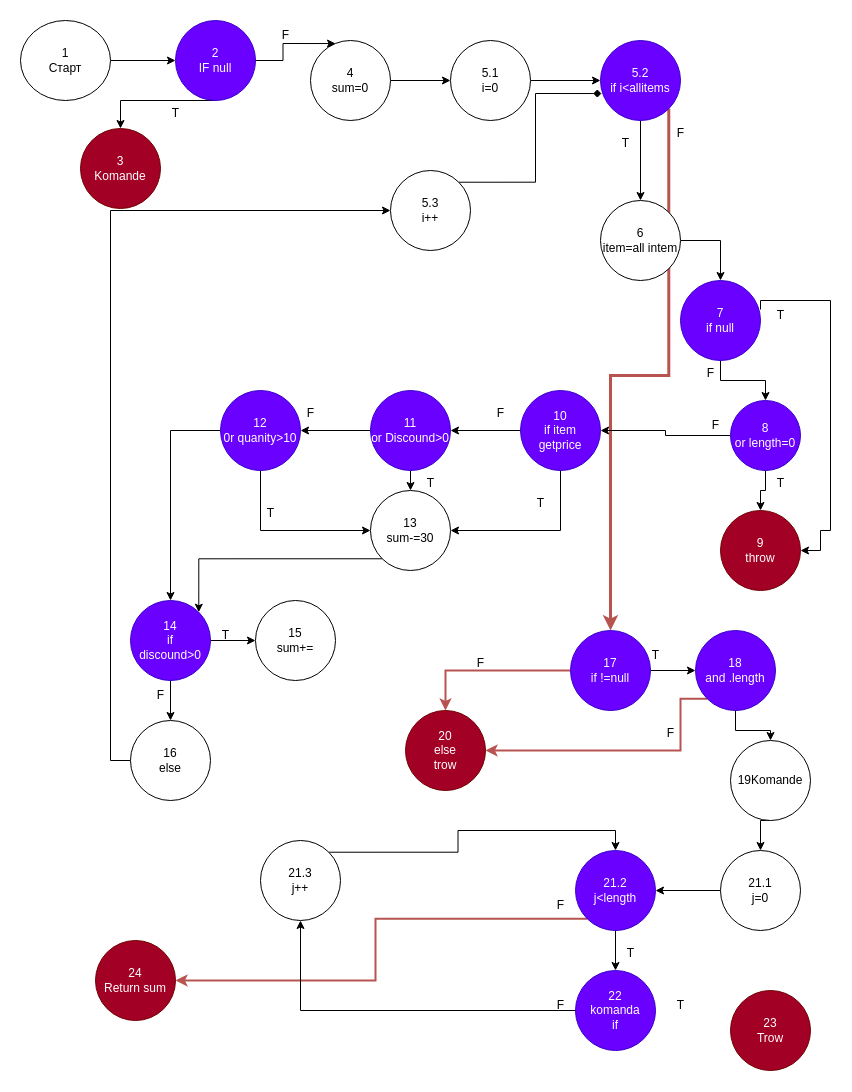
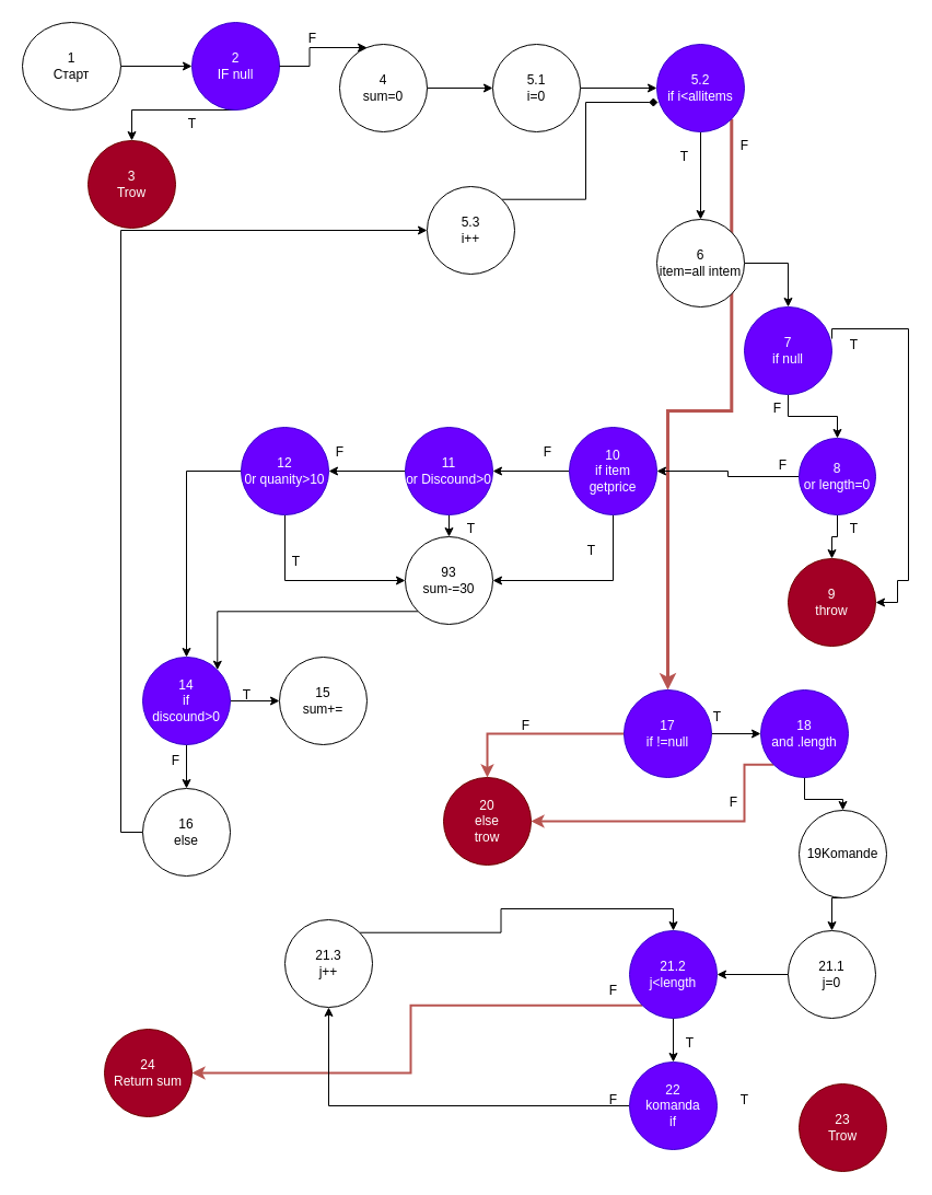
- <mxCell id="6" value="3&lt;div&gt;Komande&lt;/div&gt;" style="ellipse;whiteSpace=wrap;html=1;aspect=fixed;fillColor=#a20025;fontColor=#ffffff;strokeColor=#6F0000;" parent="1" vertex="1"><mxGeometry x="80" y="128" width="80" height="80" as="geometry" /></mxCell>
+ <mxCell id="6" value="3&lt;div&gt;Trow&lt;/div&gt;" style="ellipse;whiteSpace=wrap;html=1;aspect=fixed;fillColor=#a20025;fontColor=#ffffff;strokeColor=#6F0000;" parent="1" vertex="1"><mxGeometry x="80" y="128" width="80" height="80" as="geometry" /></mxCell>
- <mxCell id="44" value="13&lt;br&gt;sum-=30" style="ellipse;whiteSpace=wrap;html=1;aspect=fixed;" parent="1" vertex="1"><mxGeometry x="370" y="490" width="80" height="80" as="geometry" /></mxCell>
+ <mxCell id="44" value="93&lt;br&gt;sum-=30" style="ellipse;whiteSpace=wrap;html=1;aspect=fixed;" parent="1" vertex="1"><mxGeometry x="370" y="490" width="80" height="80" as="geometry" /></mxCell>
